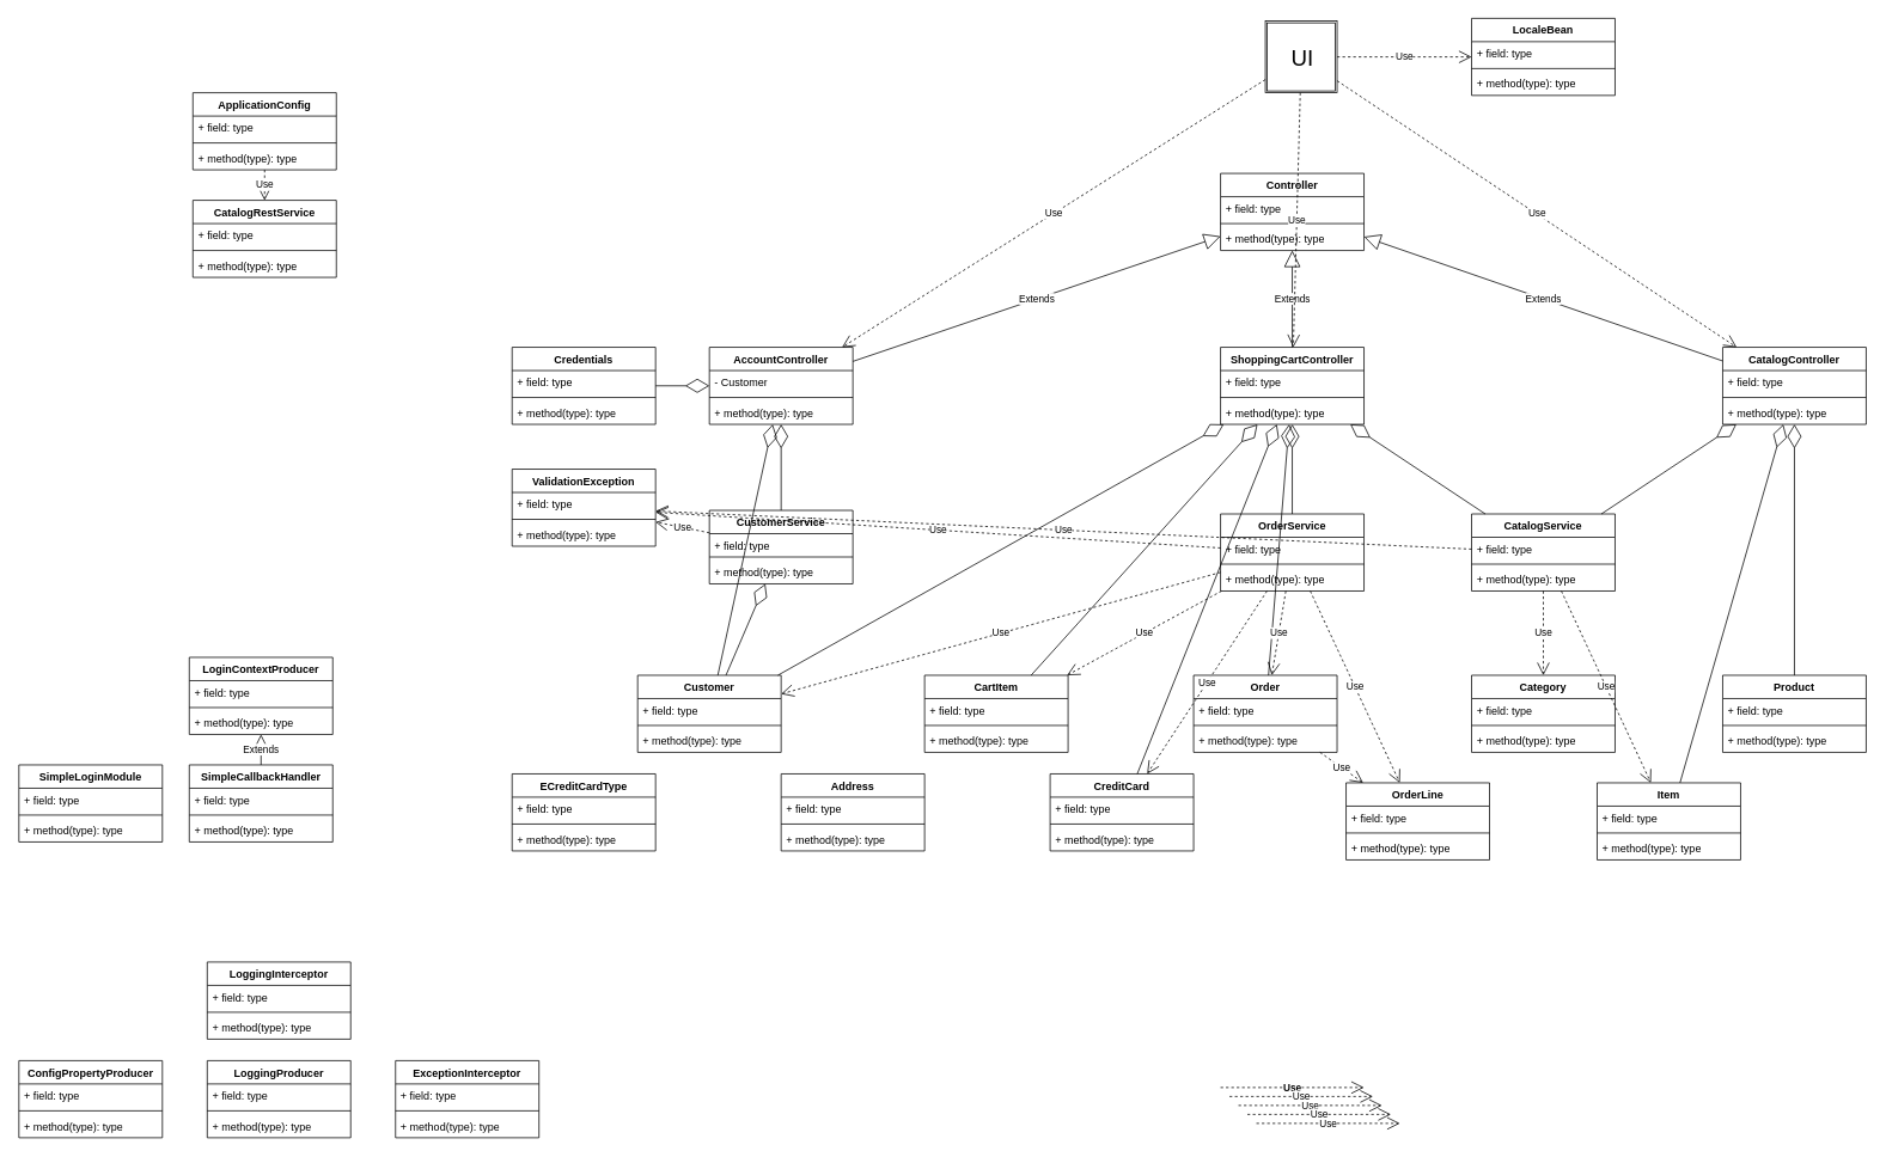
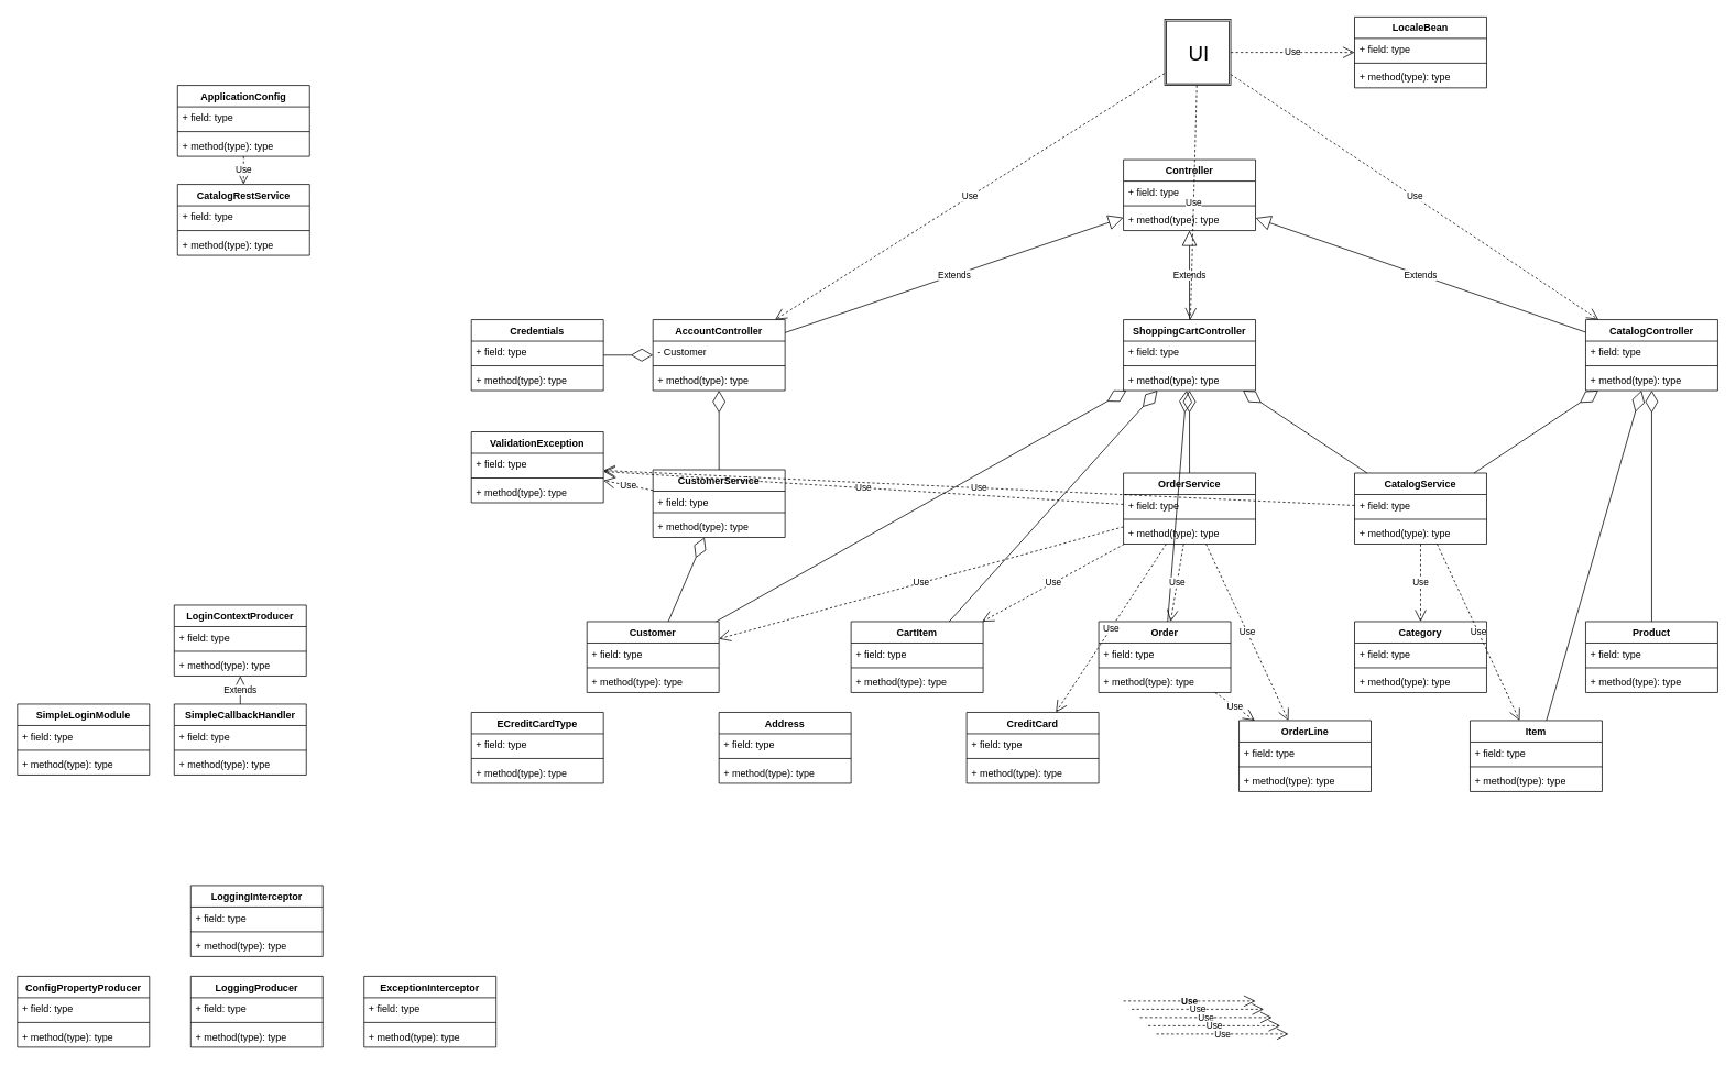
- <mxCell id="131" value="" style="endArrow=diamondThin;endFill=0;endSize=24;html=1;rounded=0;" parent="1" source="110" target="114" edge="1"><mxGeometry width="160" relative="1" as="geometry"><mxPoint x="880" y="583" as="sourcePoint" /><mxPoint x="880" y="483" as="targetPoint" /></mxGeometry></mxCell>
- <mxCell id="134" value="" style="endArrow=diamondThin;endFill=0;endSize=24;html=1;rounded=0;" parent="1" source="62" target="102" edge="1"><mxGeometry width="160" relative="1" as="geometry"><mxPoint x="1194" y="763" as="sourcePoint" /><mxPoint x="1416" y="483" as="targetPoint" /></mxGeometry></mxCell>
